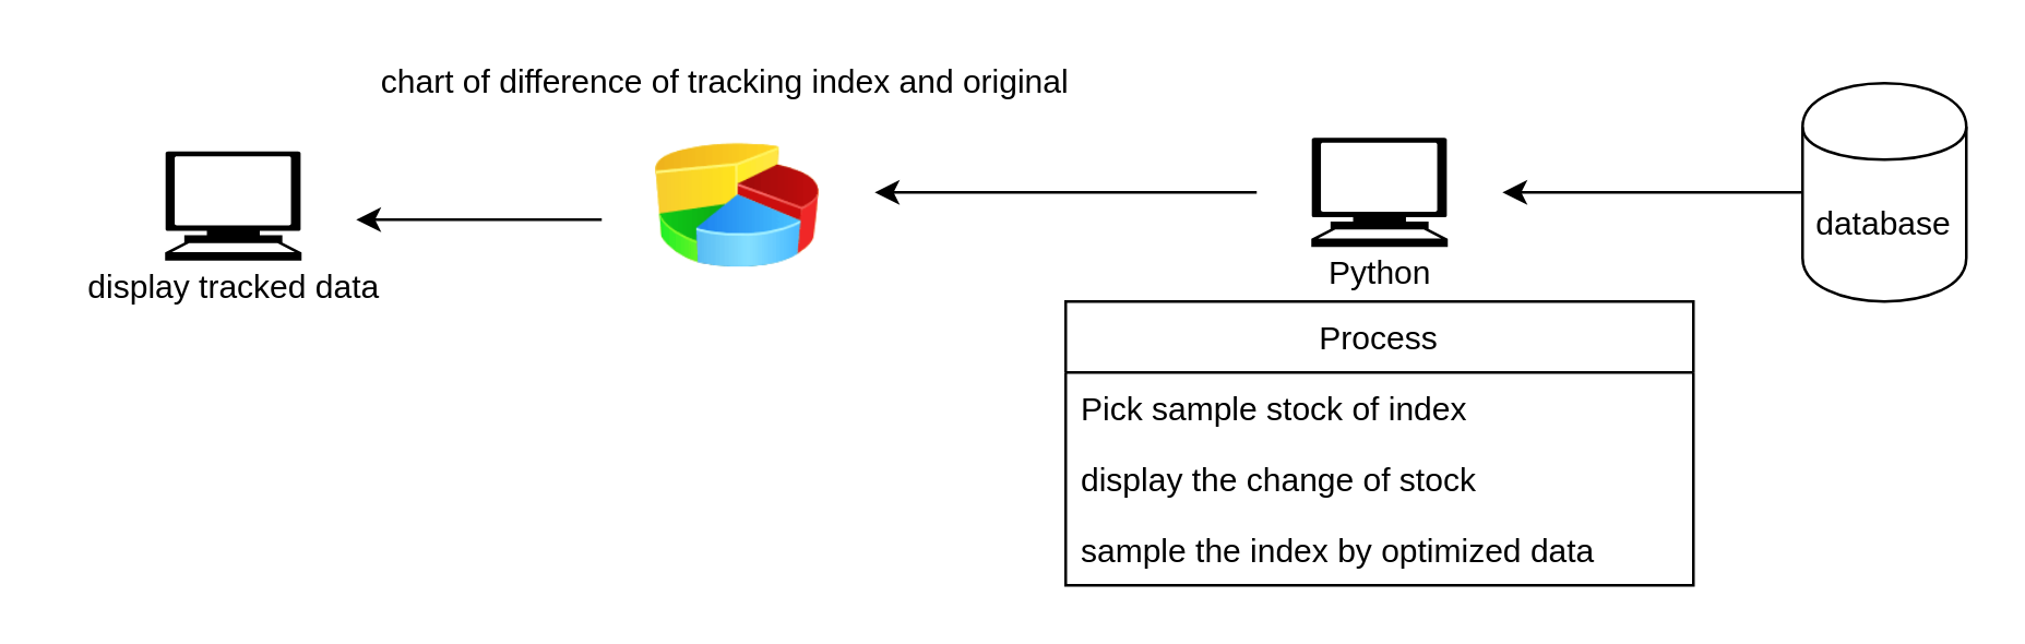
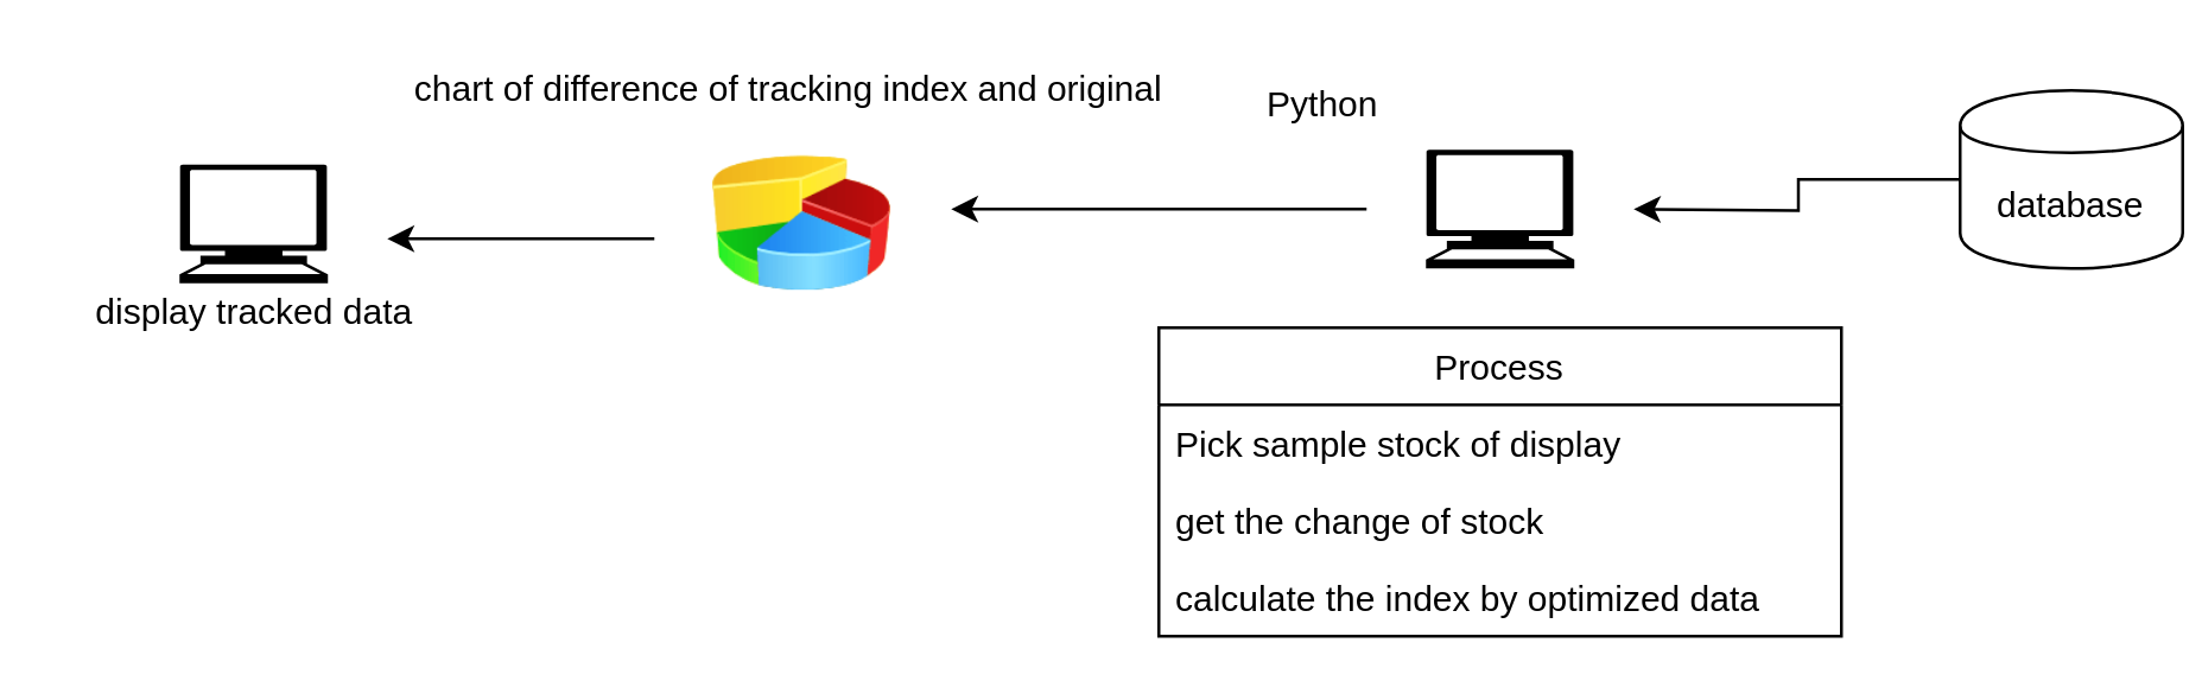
- <mxCell id="4" value="database" style="shape=cylinder;whiteSpace=wrap;html=1;boundedLbl=1;backgroundOutline=1;" vertex="1" parent="1"><mxGeometry x="660" y="30" width="60" height="80" as="geometry" /></mxCell>
+ <mxCell id="4" value="database" style="shape=cylinder;whiteSpace=wrap;html=1;boundedLbl=1;backgroundOutline=1;" vertex="1" parent="1"><mxGeometry x="660" y="30" width="75" height="60" as="geometry" /></mxCell>
- <mxCell id="9" value="Python" style="text;html=1;align=center;verticalAlign=middle;resizable=0;points=[];autosize=1;" vertex="1" parent="1"><mxGeometry x="480" y="90" width="50" height="20" as="geometry" /></mxCell>
+ <mxCell id="9" value="Python" style="text;html=1;align=center;verticalAlign=middle;resizable=0;points=[];autosize=1;" vertex="1" parent="1"><mxGeometry x="420" y="25" width="50" height="20" as="geometry" /></mxCell>
- <mxCell id="6" value="Pick sample stock of index" style="text;strokeColor=none;fillColor=none;align=left;verticalAlign=top;spacingLeft=4;spacingRight=4;overflow=hidden;rotatable=0;points=[[0,0.5],[1,0.5]];portConstraint=eastwest;" vertex="1" parent="5"><mxGeometry y="26" width="230" height="26" as="geometry" /></mxCell>
+ <mxCell id="6" value="Pick sample stock of display" style="text;strokeColor=none;fillColor=none;align=left;verticalAlign=top;spacingLeft=4;spacingRight=4;overflow=hidden;rotatable=0;points=[[0,0.5],[1,0.5]];portConstraint=eastwest;" vertex="1" parent="5"><mxGeometry y="26" width="230" height="26" as="geometry" /></mxCell>
- <mxCell id="7" value="display the change of stock" style="text;strokeColor=none;fillColor=none;align=left;verticalAlign=top;spacingLeft=4;spacingRight=4;overflow=hidden;rotatable=0;points=[[0,0.5],[1,0.5]];portConstraint=eastwest;" vertex="1" parent="5"><mxGeometry y="52" width="230" height="26" as="geometry" /></mxCell>
+ <mxCell id="7" value="get the change of stock" style="text;strokeColor=none;fillColor=none;align=left;verticalAlign=top;spacingLeft=4;spacingRight=4;overflow=hidden;rotatable=0;points=[[0,0.5],[1,0.5]];portConstraint=eastwest;" vertex="1" parent="5"><mxGeometry y="52" width="230" height="26" as="geometry" /></mxCell>
- <mxCell id="8" value="sample the index by optimized data" style="text;strokeColor=none;fillColor=none;align=left;verticalAlign=top;spacingLeft=4;spacingRight=4;overflow=hidden;rotatable=0;points=[[0,0.5],[1,0.5]];portConstraint=eastwest;" vertex="1" parent="5"><mxGeometry y="78" width="230" height="26" as="geometry" /></mxCell>
+ <mxCell id="8" value="calculate the index by optimized data" style="text;strokeColor=none;fillColor=none;align=left;verticalAlign=top;spacingLeft=4;spacingRight=4;overflow=hidden;rotatable=0;points=[[0,0.5],[1,0.5]];portConstraint=eastwest;" vertex="1" parent="5"><mxGeometry y="78" width="230" height="26" as="geometry" /></mxCell>
